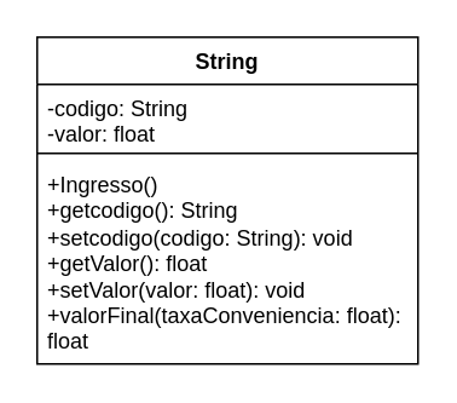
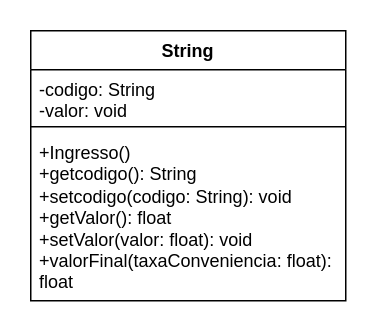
- <mxCell id="3" value="-codigo: String&lt;div&gt;-valor: float&lt;/div&gt;" style="text;strokeColor=none;fillColor=none;align=left;verticalAlign=top;spacingLeft=4;spacingRight=4;overflow=hidden;rotatable=0;points=[[0,0.5],[1,0.5]];portConstraint=eastwest;whiteSpace=wrap;html=1;" vertex="1" parent="2"><mxGeometry y="26" width="210" height="34" as="geometry" /></mxCell>
+ <mxCell id="3" value="-codigo: String&lt;div&gt;-valor: void&lt;/div&gt;" style="text;strokeColor=none;fillColor=none;align=left;verticalAlign=top;spacingLeft=4;spacingRight=4;overflow=hidden;rotatable=0;points=[[0,0.5],[1,0.5]];portConstraint=eastwest;whiteSpace=wrap;html=1;" vertex="1" parent="2"><mxGeometry y="26" width="210" height="34" as="geometry" /></mxCell>
